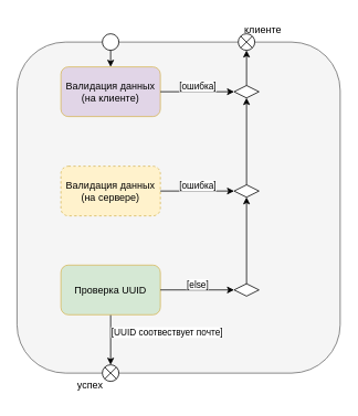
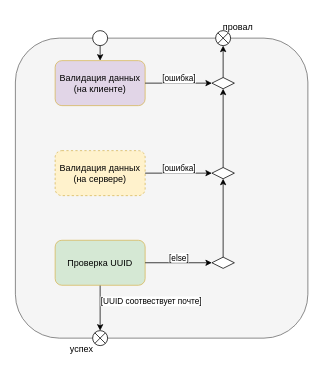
- <mxCell id="24" value="клиенте" style="text;html=1;strokeColor=none;fillColor=none;align=center;verticalAlign=middle;whiteSpace=wrap;rounded=0;" vertex="1" parent="1"><mxGeometry x="287" y="20" width="60" height="30" as="geometry" /></mxCell>
+ <mxCell id="24" value="провал" style="text;html=1;strokeColor=none;fillColor=none;align=center;verticalAlign=middle;whiteSpace=wrap;rounded=0;" vertex="1" parent="1"><mxGeometry x="287" y="20" width="60" height="30" as="geometry" /></mxCell>
